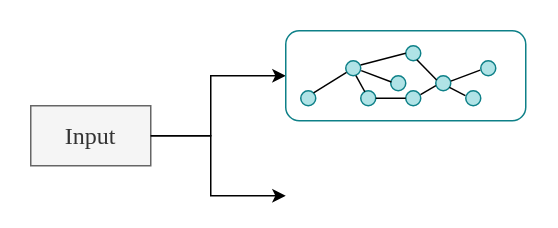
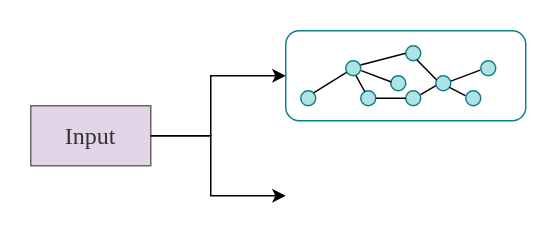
- <mxCell id="2" value="&lt;font style=&quot;font-size: 16px;&quot; face=&quot;Times New Roman&quot;&gt;Input&lt;/font&gt;" style="rounded=0;whiteSpace=wrap;html=1;fillColor=#f5f5f5;fontColor=#333333;strokeColor=#666666;" vertex="1" parent="1"><mxGeometry x="20" y="70" width="80" height="40" as="geometry" /></mxCell>
+ <mxCell id="2" value="&lt;font style=&quot;font-size: 16px;&quot; face=&quot;Times New Roman&quot;&gt;Input&lt;/font&gt;" style="rounded=0;whiteSpace=wrap;html=1;fillColor=#e1d5e7;fontColor=#333333;strokeColor=#666666;" vertex="1" parent="1"><mxGeometry x="20" y="70" width="80" height="40" as="geometry" /></mxCell>
